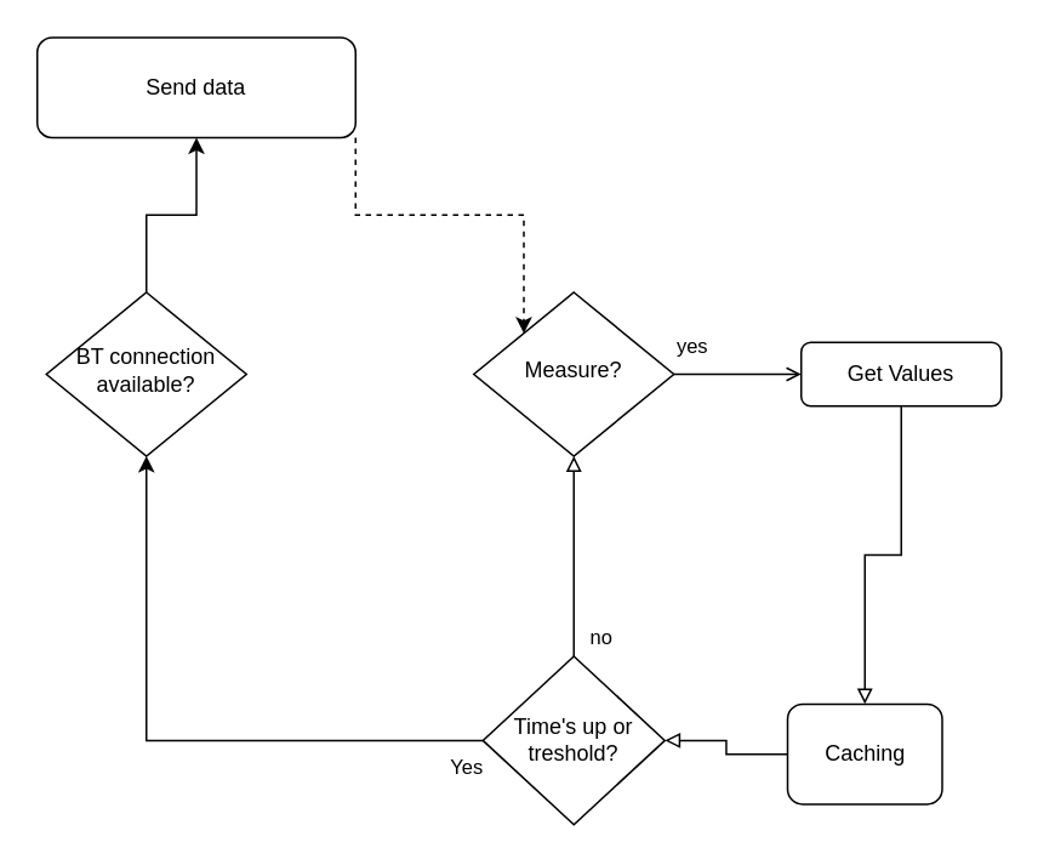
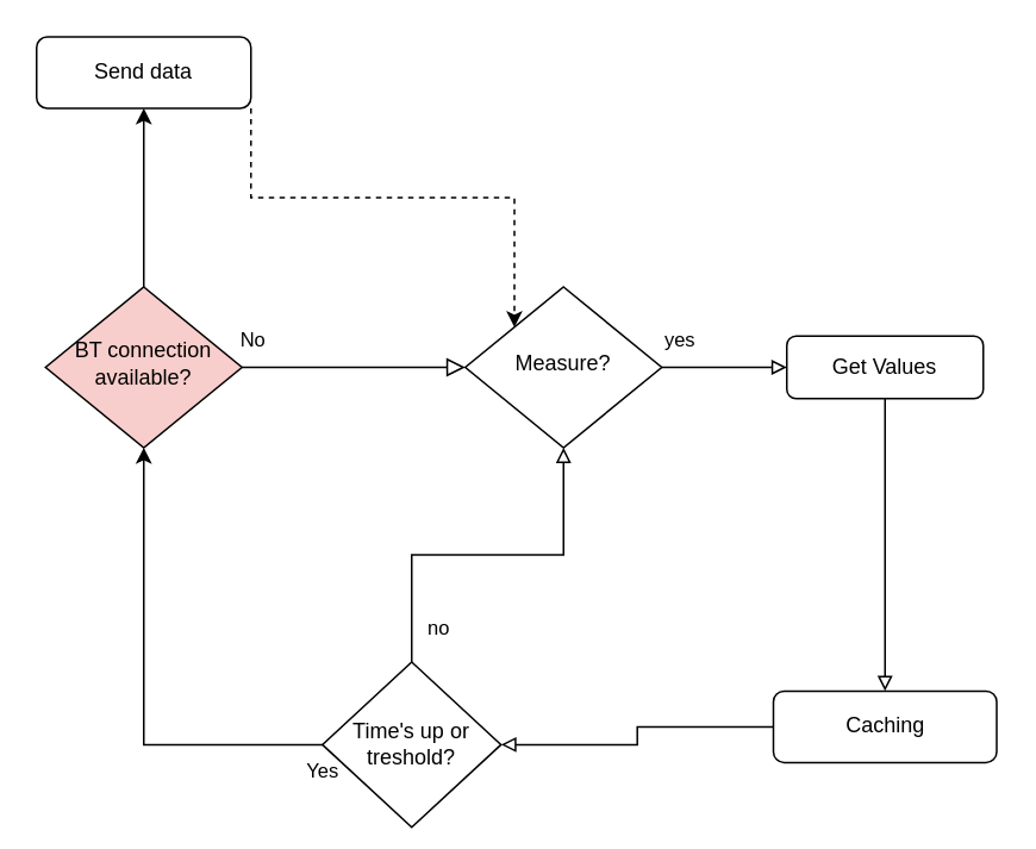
- <mxCell id="10" value="Send data" style="rounded=1;whiteSpace=wrap;html=1;" parent="1" vertex="1"><mxGeometry x="20" y="20" width="175" height="55" as="geometry" /></mxCell>
+ <mxCell id="10" value="Send data" style="rounded=1;whiteSpace=wrap;html=1;" parent="1" vertex="1"><mxGeometry x="20" y="20" width="120" height="40" as="geometry" /></mxCell>
- <mxCell id="4" value="BT connection available?" style="rhombus;whiteSpace=wrap;html=1;shadow=0;fontFamily=Helvetica;fontSize=12;align=center;strokeWidth=1;spacing=6;spacingTop=-4;" parent="1" vertex="1"><mxGeometry x="25" y="160" width="110" height="90" as="geometry" /></mxCell>
+ <mxCell id="4" value="BT connection available?" style="rhombus;whiteSpace=wrap;html=1;shadow=0;fontFamily=Helvetica;fontSize=12;align=center;strokeWidth=1;spacing=6;spacingTop=-4;fillColor=#f8cecc;" parent="1" vertex="1"><mxGeometry x="25" y="160" width="110" height="90" as="geometry" /></mxCell>
+ <mxCell id="2" value="No" style="edgeStyle=orthogonalEdgeStyle;rounded=0;html=1;jettySize=auto;orthogonalLoop=1;fontSize=11;endArrow=block;endFill=0;endSize=8;strokeWidth=1;shadow=0;labelBackgroundColor=none;entryX=0;entryY=0.5;entryDx=0;entryDy=0;" parent="1" source="4" target="6" edge="1"><mxGeometry x="-0.899" y="15" relative="1" as="geometry"><mxPoint as="offset" /><mxPoint x="114" y="205" as="targetPoint" /></mxGeometry></mxCell>
- <mxCell id="5" value="&lt;div&gt;yes&lt;/div&gt;" style="edgeStyle=orthogonalEdgeStyle;rounded=0;orthogonalLoop=1;jettySize=auto;html=1;entryX=0;entryY=0.5;entryDx=0;entryDy=0;endArrow=open;endFill=0;" parent="1" source="6" target="8" edge="1"><mxGeometry x="-0.714" y="15" relative="1" as="geometry"><mxPoint as="offset" /></mxGeometry></mxCell>
+ <mxCell id="5" value="&lt;div&gt;yes&lt;/div&gt;" style="edgeStyle=orthogonalEdgeStyle;rounded=0;orthogonalLoop=1;jettySize=auto;html=1;entryX=0;entryY=0.5;entryDx=0;entryDy=0;endArrow=block;endFill=0;" parent="1" source="6" target="8" edge="1"><mxGeometry x="-0.714" y="15" relative="1" as="geometry"><mxPoint as="offset" /></mxGeometry></mxCell>
- <mxCell id="14" value="Time's up or treshold?" style="rhombus;whiteSpace=wrap;html=1;" parent="1" vertex="1"><mxGeometry x="265" y="360" width="100" height="92.5" as="geometry" /></mxCell>
+ <mxCell id="14" value="Time's up or treshold?" style="rhombus;whiteSpace=wrap;html=1;" parent="1" vertex="1"><mxGeometry x="180" y="370" width="100" height="92.5" as="geometry" /></mxCell>
- <mxCell id="16" value="Caching" style="rounded=1;whiteSpace=wrap;html=1;" parent="1" vertex="1"><mxGeometry x="432.5" y="386.25" width="85" height="55" as="geometry" /></mxCell>
+ <mxCell id="16" value="Caching" style="rounded=1;whiteSpace=wrap;html=1;" parent="1" vertex="1"><mxGeometry x="432.5" y="386.25" width="125" height="40" as="geometry" /></mxCell>
